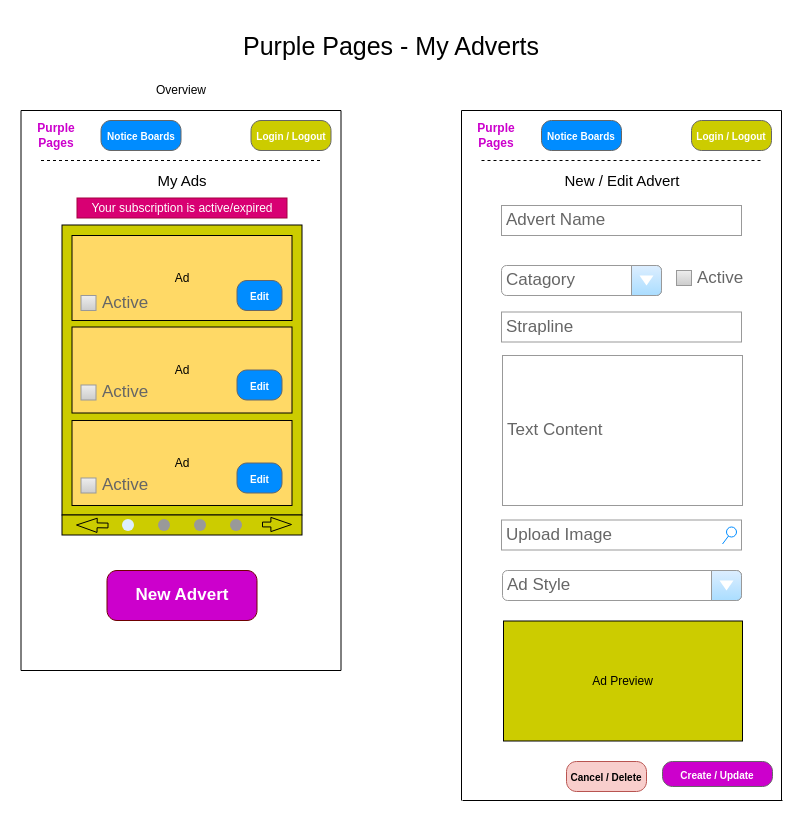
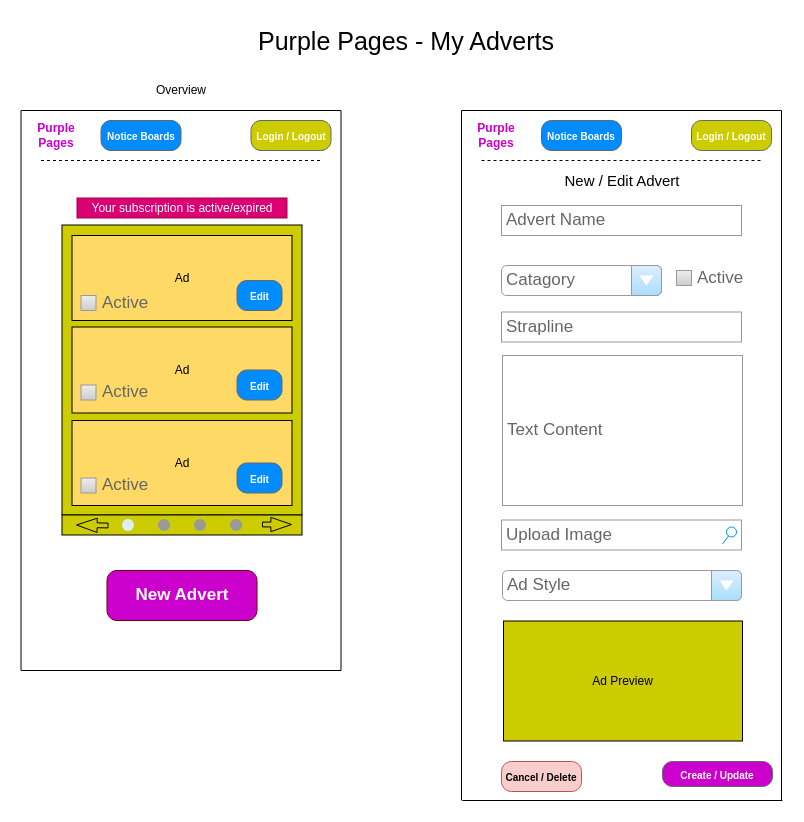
- <mxCell id="2" value="Purple Pages - My Adverts" style="text;html=1;strokeColor=none;fillColor=none;align=center;verticalAlign=middle;whiteSpace=wrap;rounded=0;fontSize=25;" parent="1" vertex="1"><mxGeometry x="76" y="25" width="630" height="40" as="geometry" /></mxCell>
+ <mxCell id="2" value="Purple Pages - My Adverts" style="text;html=1;strokeColor=none;fillColor=none;align=center;verticalAlign=middle;whiteSpace=wrap;rounded=0;fontSize=25;" parent="1" vertex="1"><mxGeometry x="91" y="20" width="630" height="40" as="geometry" /></mxCell>
- <mxCell id="11" value="&lt;font style=&quot;font-size: 15px&quot;&gt;My Ads&lt;/font&gt;" style="text;html=1;strokeColor=none;fillColor=none;align=center;verticalAlign=middle;whiteSpace=wrap;rounded=0;" parent="1" vertex="1"><mxGeometry x="61.5" y="170" width="240" height="20" as="geometry" /></mxCell>
- <mxCell id="46" value="&lt;font style=&quot;font-size: 10px&quot;&gt;Cancel / Delete&lt;/font&gt;" style="strokeWidth=1;shadow=0;dashed=0;align=center;html=1;shape=mxgraph.mockup.buttons.button;strokeColor=#b85450;mainText=;buttonStyle=round;fontSize=17;fontStyle=1;fillColor=#f8cecc;whiteSpace=wrap;" vertex="1" parent="1"><mxGeometry x="566" y="761" width="80" height="30" as="geometry" /></mxCell>
+ <mxCell id="46" value="&lt;font style=&quot;font-size: 10px&quot;&gt;Cancel / Delete&lt;/font&gt;" style="strokeWidth=1;shadow=0;dashed=0;align=center;html=1;shape=mxgraph.mockup.buttons.button;strokeColor=#b85450;mainText=;buttonStyle=round;fontSize=17;fontStyle=1;fillColor=#f8cecc;whiteSpace=wrap;" vertex="1" parent="1"><mxGeometry x="501" y="761" width="80" height="30" as="geometry" /></mxCell>
